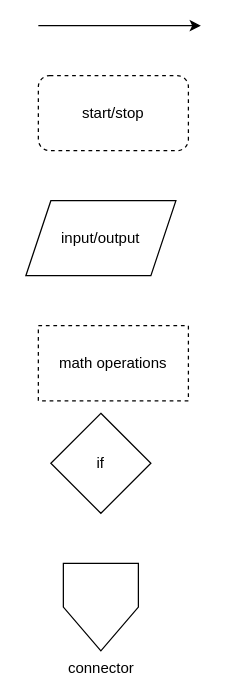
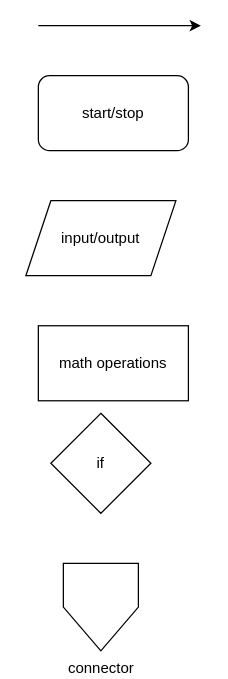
- <mxCell id="2" value="start/stop" style="rounded=1;whiteSpace=wrap;html=1;dashed=1;" vertex="1" parent="1"><mxGeometry x="30" y="60" width="120" height="60" as="geometry" /></mxCell>
+ <mxCell id="2" value="start/stop" style="rounded=1;whiteSpace=wrap;html=1;" vertex="1" parent="1"><mxGeometry x="30" y="60" width="120" height="60" as="geometry" /></mxCell>
- <mxCell id="5" value="math operations" style="rounded=0;whiteSpace=wrap;html=1;dashed=1;" vertex="1" parent="1"><mxGeometry x="30" y="260" width="120" height="60" as="geometry" /></mxCell>
+ <mxCell id="5" value="math operations" style="rounded=0;whiteSpace=wrap;html=1;" vertex="1" parent="1"><mxGeometry x="30" y="260" width="120" height="60" as="geometry" /></mxCell>
